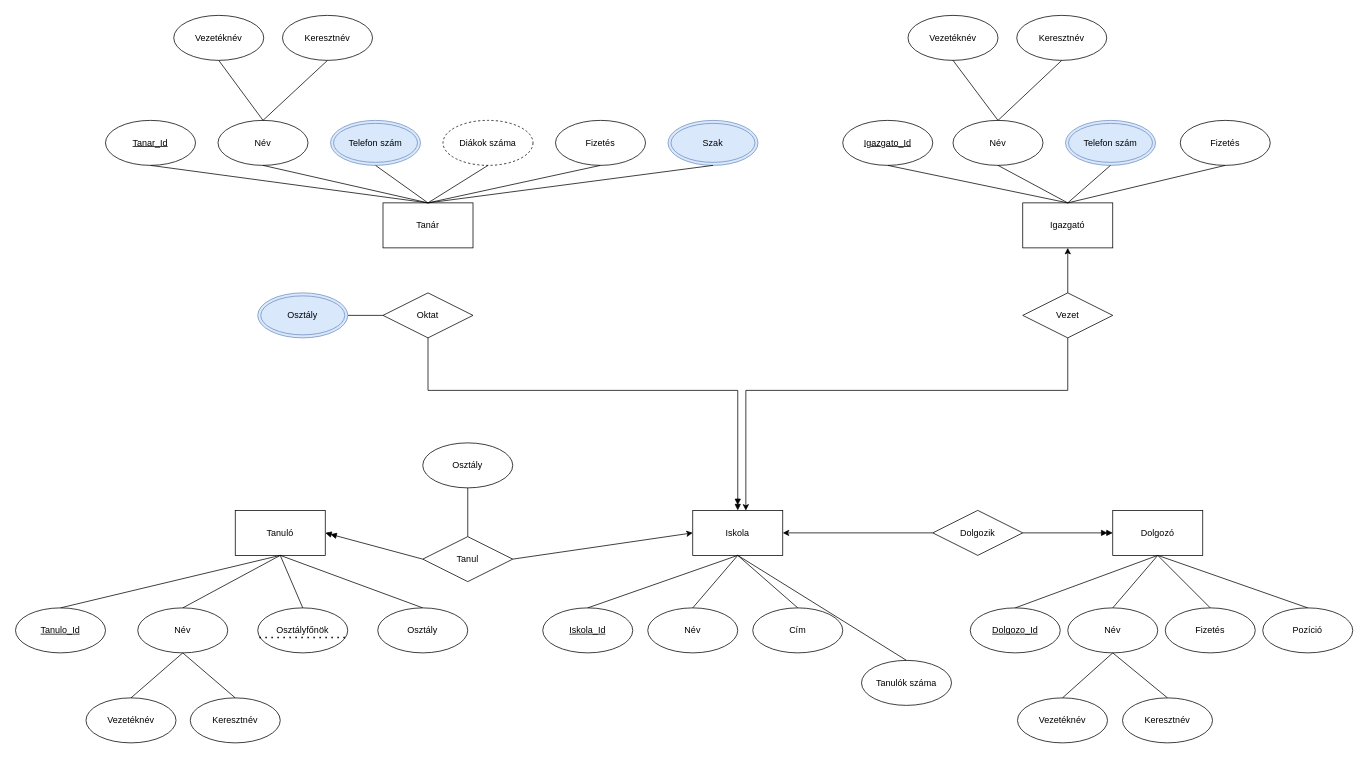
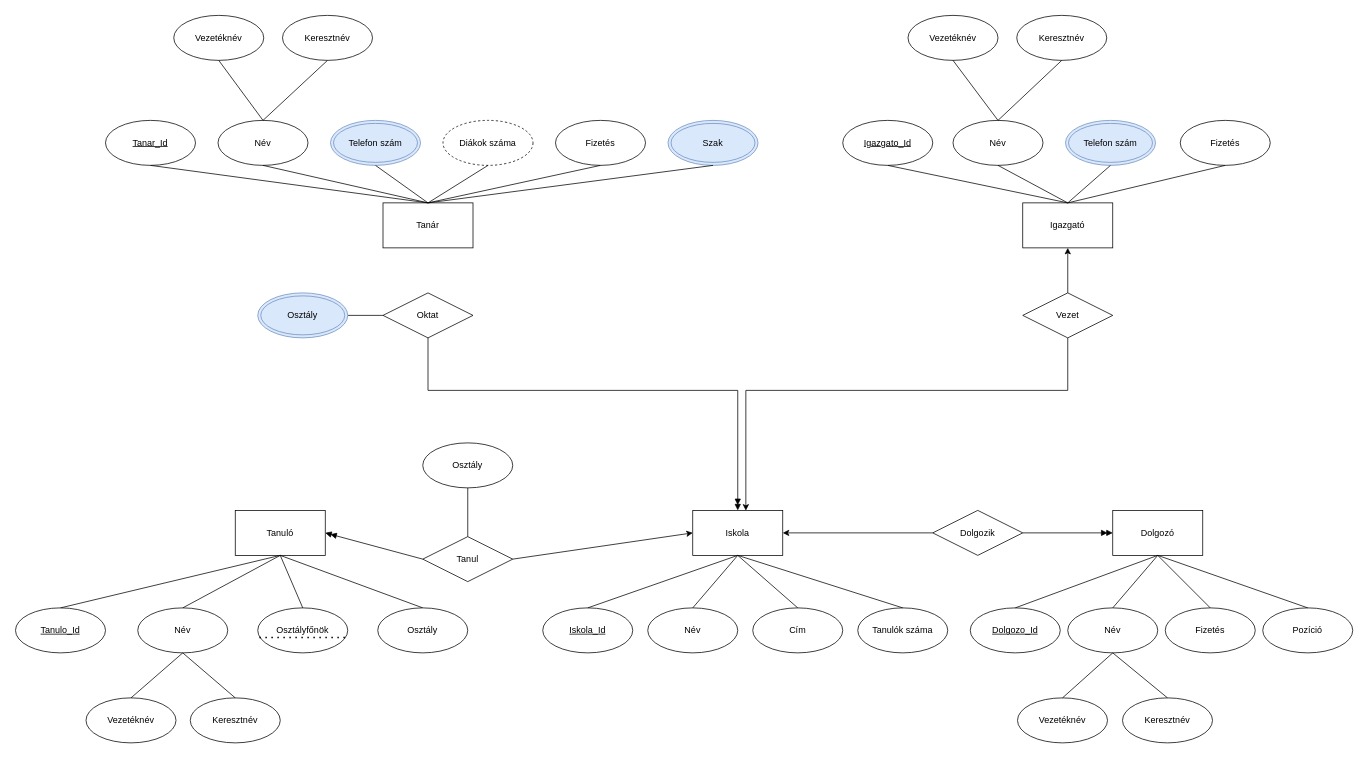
- <mxCell id="17" value="Tanulók száma" style="ellipse;whiteSpace=wrap;html=1;" parent="1" vertex="1"><mxGeometry x="1148" y="880" width="120" height="60" as="geometry" /></mxCell>
+ <mxCell id="17" value="Tanulók száma" style="ellipse;whiteSpace=wrap;html=1;" parent="1" vertex="1"><mxGeometry x="1143" y="810" width="120" height="60" as="geometry" /></mxCell>
